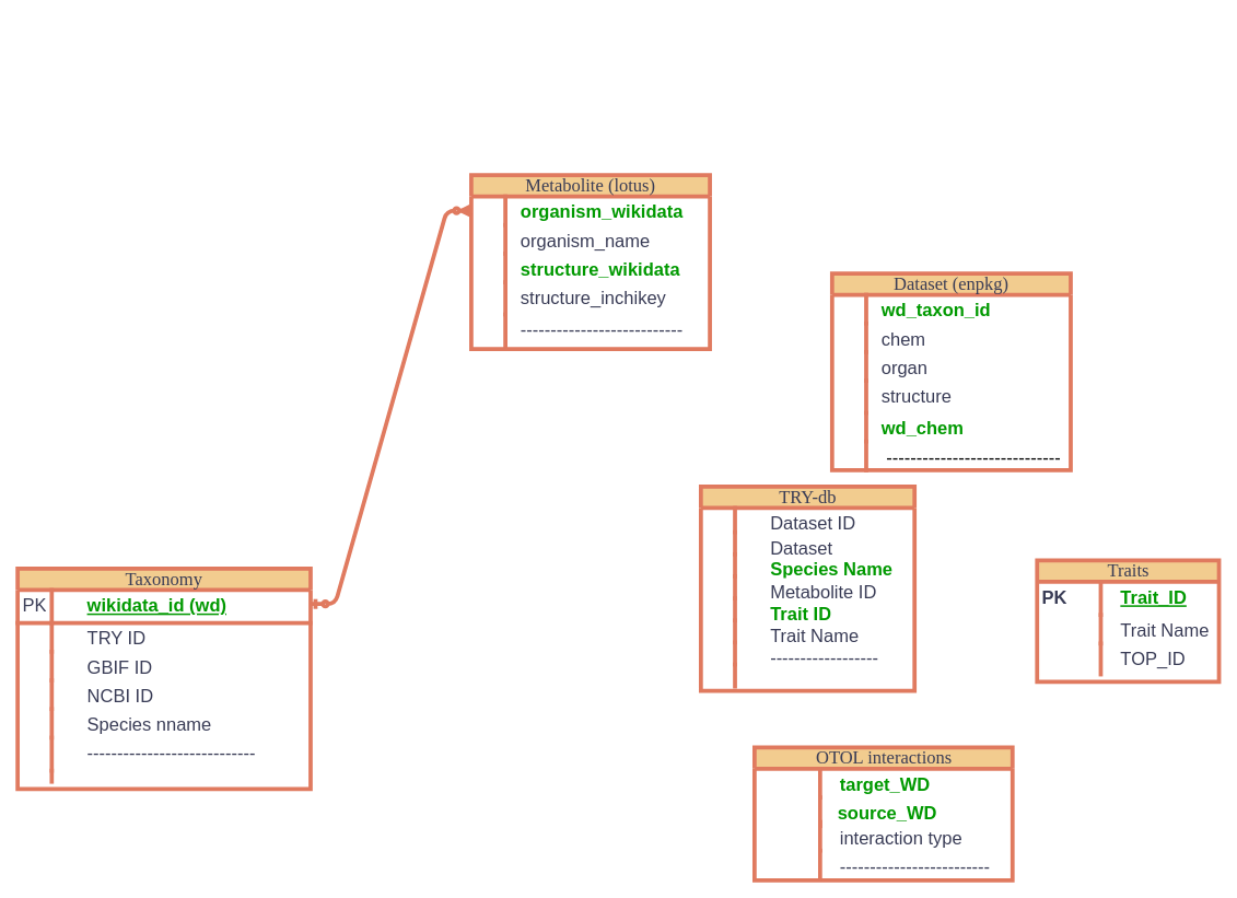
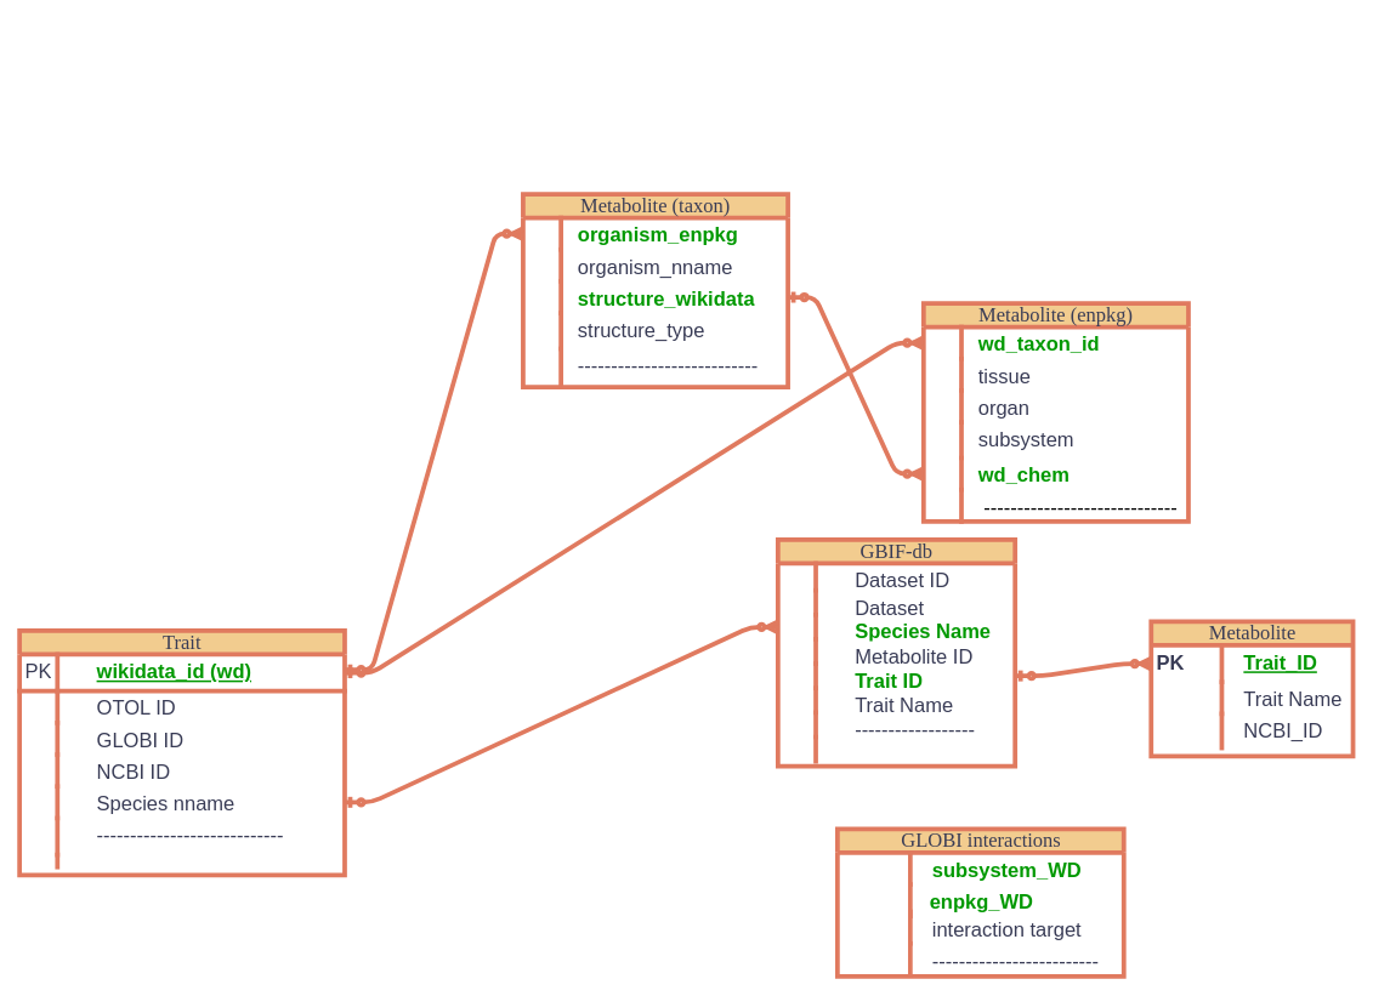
- <mxCell id="66" value="Metabolite (lotus)" style="swimlane;html=1;fontStyle=0;childLayout=stackLayout;horizontal=1;startSize=26;fillColor=#F2CC8F;horizontalStack=0;resizeParent=1;resizeLast=0;collapsible=1;marginBottom=0;swimlaneFillColor=#ffffff;align=center;rounded=0;shadow=0;comic=0;labelBackgroundColor=none;strokeWidth=5;fontFamily=Verdana;fontSize=22;swimlaneLine=1;strokeColor=#E07A5F;fontColor=#393C56;" vertex="1" parent="1"><mxGeometry x="574" y="213" width="290.97" height="212.24" as="geometry" /></mxCell>
+ <mxCell id="66" value="Metabolite (taxon)" style="swimlane;html=1;fontStyle=0;childLayout=stackLayout;horizontal=1;startSize=26;fillColor=#F2CC8F;horizontalStack=0;resizeParent=1;resizeLast=0;collapsible=1;marginBottom=0;swimlaneFillColor=#ffffff;align=center;rounded=0;shadow=0;comic=0;labelBackgroundColor=none;strokeWidth=5;fontFamily=Verdana;fontSize=22;swimlaneLine=1;strokeColor=#E07A5F;fontColor=#393C56;" vertex="1" parent="1"><mxGeometry x="574" y="213" width="290.97" height="212.24" as="geometry" /></mxCell>
- <mxCell id="67" value="&amp;nbsp; &amp;nbsp;&amp;nbsp;&lt;b&gt;organism_wikidata&lt;/b&gt;" style="shape=partialRectangle;top=0;left=0;right=0;bottom=0;html=1;align=left;verticalAlign=top;fillColor=none;spacingLeft=34;spacingRight=4;whiteSpace=wrap;overflow=hidden;rotatable=0;points=[[0,0.5],[1,0.5]];portConstraint=eastwest;dropTarget=0;fontSize=22;fontColor=#009900;labelBackgroundColor=none;strokeColor=#E07A5F;strokeWidth=5;" vertex="1" parent="66"><mxGeometry y="26" width="290.97" height="34.925" as="geometry" /></mxCell>
+ <mxCell id="67" value="&amp;nbsp; &amp;nbsp;&amp;nbsp;&lt;b&gt;organism_enpkg&lt;/b&gt;" style="shape=partialRectangle;top=0;left=0;right=0;bottom=0;html=1;align=left;verticalAlign=top;fillColor=none;spacingLeft=34;spacingRight=4;whiteSpace=wrap;overflow=hidden;rotatable=0;points=[[0,0.5],[1,0.5]];portConstraint=eastwest;dropTarget=0;fontSize=22;fontColor=#009900;labelBackgroundColor=none;strokeColor=#E07A5F;strokeWidth=5;" vertex="1" parent="66"><mxGeometry y="26" width="290.97" height="34.925" as="geometry" /></mxCell>
- <mxCell id="69" value="&amp;nbsp; &amp;nbsp; organism_name" style="shape=partialRectangle;top=0;left=0;right=0;bottom=0;html=1;align=left;verticalAlign=top;fillColor=none;spacingLeft=34;spacingRight=4;whiteSpace=wrap;overflow=hidden;rotatable=0;points=[[0,0.5],[1,0.5]];portConstraint=eastwest;dropTarget=0;fontSize=22;labelBackgroundColor=none;strokeColor=#E07A5F;fontColor=#393C56;strokeWidth=5;" vertex="1" parent="66"><mxGeometry y="60.925" width="290.97" height="34.925" as="geometry" /></mxCell>
+ <mxCell id="69" value="&amp;nbsp; &amp;nbsp; organism_nname" style="shape=partialRectangle;top=0;left=0;right=0;bottom=0;html=1;align=left;verticalAlign=top;fillColor=none;spacingLeft=34;spacingRight=4;whiteSpace=wrap;overflow=hidden;rotatable=0;points=[[0,0.5],[1,0.5]];portConstraint=eastwest;dropTarget=0;fontSize=22;labelBackgroundColor=none;strokeColor=#E07A5F;fontColor=#393C56;strokeWidth=5;" vertex="1" parent="66"><mxGeometry y="60.925" width="290.97" height="34.925" as="geometry" /></mxCell>
- <mxCell id="2" value="Dataset (enpkg)" style="swimlane;html=1;fontStyle=0;childLayout=stackLayout;horizontal=1;startSize=26;fillColor=#F2CC8F;horizontalStack=0;resizeParent=1;resizeLast=0;collapsible=1;marginBottom=0;swimlaneFillColor=#ffffff;align=center;rounded=0;shadow=0;comic=0;labelBackgroundColor=none;strokeWidth=5;fontFamily=Verdana;fontSize=22;swimlaneLine=1;strokeColor=#E07A5F;fontColor=#393C56;" parent="1" vertex="1"><mxGeometry x="1014" y="333" width="290.97" height="240" as="geometry" /></mxCell>
+ <mxCell id="2" value="Metabolite (enpkg)" style="swimlane;html=1;fontStyle=0;childLayout=stackLayout;horizontal=1;startSize=26;fillColor=#F2CC8F;horizontalStack=0;resizeParent=1;resizeLast=0;collapsible=1;marginBottom=0;swimlaneFillColor=#ffffff;align=center;rounded=0;shadow=0;comic=0;labelBackgroundColor=none;strokeWidth=5;fontFamily=Verdana;fontSize=22;swimlaneLine=1;strokeColor=#E07A5F;fontColor=#393C56;" parent="1" vertex="1"><mxGeometry x="1014" y="333" width="290.97" height="240" as="geometry" /></mxCell>
- <mxCell id="73" value="&amp;nbsp; &amp;nbsp; structure_inchikey" style="shape=partialRectangle;top=0;left=0;right=0;bottom=0;html=1;align=left;verticalAlign=top;fillColor=none;spacingLeft=34;spacingRight=4;whiteSpace=wrap;overflow=hidden;rotatable=0;points=[[0,0.5],[1,0.5]];portConstraint=eastwest;dropTarget=0;fontSize=22;labelBackgroundColor=none;strokeColor=#E07A5F;fontColor=#393C56;strokeWidth=5;" vertex="1" parent="66"><mxGeometry y="130.776" width="290.97" height="39.22" as="geometry" /></mxCell>
+ <mxCell id="73" value="&amp;nbsp; &amp;nbsp; structure_type" style="shape=partialRectangle;top=0;left=0;right=0;bottom=0;html=1;align=left;verticalAlign=top;fillColor=none;spacingLeft=34;spacingRight=4;whiteSpace=wrap;overflow=hidden;rotatable=0;points=[[0,0.5],[1,0.5]];portConstraint=eastwest;dropTarget=0;fontSize=22;labelBackgroundColor=none;strokeColor=#E07A5F;fontColor=#393C56;strokeWidth=5;" vertex="1" parent="66"><mxGeometry y="130.776" width="290.97" height="39.22" as="geometry" /></mxCell>
- <mxCell id="5" value="&lt;div style=&quot;font-size: 22px;&quot;&gt;&amp;nbsp; &amp;nbsp; chem&lt;/div&gt;" style="shape=partialRectangle;top=0;left=0;right=0;bottom=0;html=1;align=left;verticalAlign=top;fillColor=none;spacingLeft=34;spacingRight=4;whiteSpace=wrap;overflow=hidden;rotatable=0;points=[[0,0.5],[1,0.5]];portConstraint=eastwest;dropTarget=0;fontSize=22;labelBackgroundColor=none;strokeColor=#E07A5F;fontColor=#393C56;strokeWidth=5;" parent="2" vertex="1"><mxGeometry y="60.925" width="290.97" height="34.925" as="geometry" /></mxCell>
+ <mxCell id="5" value="&lt;div style=&quot;font-size: 22px;&quot;&gt;&amp;nbsp; &amp;nbsp; tissue&lt;/div&gt;" style="shape=partialRectangle;top=0;left=0;right=0;bottom=0;html=1;align=left;verticalAlign=top;fillColor=none;spacingLeft=34;spacingRight=4;whiteSpace=wrap;overflow=hidden;rotatable=0;points=[[0,0.5],[1,0.5]];portConstraint=eastwest;dropTarget=0;fontSize=22;labelBackgroundColor=none;strokeColor=#E07A5F;fontColor=#393C56;strokeWidth=5;" parent="2" vertex="1"><mxGeometry y="60.925" width="290.97" height="34.925" as="geometry" /></mxCell>
+ <mxCell id="78" value="" style="edgeStyle=entityRelationEdgeStyle;html=1;endArrow=ERzeroToMany;startArrow=ERzeroToOne;labelBackgroundColor=none;fontFamily=Verdana;fontSize=22;strokeColor=#E07A5F;fontColor=default;strokeWidth=5;" edge="1" parent="1" source="71" target="11"><mxGeometry width="100" height="100" relative="1" as="geometry"><mxPoint x="864.97" y="333.3" as="sourcePoint" /><mxPoint x="1060.94" y="-146.7" as="targetPoint" /><Array as="points"><mxPoint x="883.827" y="575.21" /><mxPoint x="800.94" y="20.3" /><mxPoint x="883.827" y="575.21" /><mxPoint x="897.69" y="409.973" /><mxPoint x="883.827" y="396.54" /><mxPoint x="897.69" y="409.973" /><mxPoint x="911.552" y="221.913" /></Array></mxGeometry></mxCell>
- <mxCell id="9" value="&amp;nbsp; &amp;nbsp; structure" style="shape=partialRectangle;top=0;left=0;right=0;bottom=0;html=1;align=left;verticalAlign=top;fillColor=none;spacingLeft=34;spacingRight=4;whiteSpace=wrap;overflow=hidden;rotatable=0;points=[[0,0.5],[1,0.5]];portConstraint=eastwest;dropTarget=0;fontSize=22;labelBackgroundColor=none;strokeColor=#E07A5F;fontColor=#393C56;strokeWidth=5;" parent="2" vertex="1"><mxGeometry y="130.776" width="290.97" height="39.22" as="geometry" /></mxCell>
+ <mxCell id="9" value="&amp;nbsp; &amp;nbsp; subsystem" style="shape=partialRectangle;top=0;left=0;right=0;bottom=0;html=1;align=left;verticalAlign=top;fillColor=none;spacingLeft=34;spacingRight=4;whiteSpace=wrap;overflow=hidden;rotatable=0;points=[[0,0.5],[1,0.5]];portConstraint=eastwest;dropTarget=0;fontSize=22;labelBackgroundColor=none;strokeColor=#E07A5F;fontColor=#393C56;strokeWidth=5;" parent="2" vertex="1"><mxGeometry y="130.776" width="290.97" height="39.22" as="geometry" /></mxCell>
+ <mxCell id="60" value="" style="edgeStyle=entityRelationEdgeStyle;html=1;endArrow=ERzeroToMany;startArrow=ERzeroToOne;labelBackgroundColor=none;fontFamily=Verdana;fontSize=22;exitX=1;exitY=0.5;exitDx=0;exitDy=0;strokeColor=#E07A5F;fontColor=default;strokeWidth=5;" parent="1" source="46" target="3" edge="1"><mxGeometry width="100" height="100" relative="1" as="geometry"><mxPoint x="671.244" y="827.613" as="sourcePoint" /><mxPoint x="757.245" y="494.495" as="targetPoint" /><Array as="points"><mxPoint x="669.857" y="910.91" /><mxPoint x="669.857" y="910.91" /><mxPoint x="683.72" y="745.673" /><mxPoint x="669.857" y="732.24" /><mxPoint x="683.72" y="745.673" /><mxPoint x="697.582" y="557.613" /></Array></mxGeometry></mxCell>
- <mxCell id="15" value="TRY-db" style="swimlane;html=1;fontStyle=0;childLayout=stackLayout;horizontal=1;startSize=26;fillColor=#F2CC8F;horizontalStack=0;resizeParent=1;resizeLast=0;collapsible=1;marginBottom=0;swimlaneFillColor=#ffffff;align=center;rounded=0;shadow=0;comic=0;labelBackgroundColor=none;strokeWidth=5;fontFamily=Verdana;fontSize=22;strokeColor=#E07A5F;fontColor=#393C56;" parent="1" vertex="1"><mxGeometry x="854" y="593" width="260.55" height="248.81" as="geometry" /></mxCell>
+ <mxCell id="15" value="GBIF-db" style="swimlane;html=1;fontStyle=0;childLayout=stackLayout;horizontal=1;startSize=26;fillColor=#F2CC8F;horizontalStack=0;resizeParent=1;resizeLast=0;collapsible=1;marginBottom=0;swimlaneFillColor=#ffffff;align=center;rounded=0;shadow=0;comic=0;labelBackgroundColor=none;strokeWidth=5;fontFamily=Verdana;fontSize=22;strokeColor=#E07A5F;fontColor=#393C56;" parent="1" vertex="1"><mxGeometry x="854" y="593" width="260.55" height="248.81" as="geometry" /></mxCell>
- <mxCell id="32" value="Traits" style="swimlane;html=1;fontStyle=0;childLayout=stackLayout;horizontal=1;startSize=26;fillColor=#F2CC8F;horizontalStack=0;resizeParent=1;resizeLast=0;collapsible=1;marginBottom=0;swimlaneFillColor=#ffffff;align=center;rounded=0;shadow=0;comic=0;labelBackgroundColor=none;strokeWidth=5;fontFamily=Verdana;fontSize=22;strokeColor=#E07A5F;fontColor=#393C56;" parent="1" vertex="1"><mxGeometry x="1264.002" y="682.998" width="221.795" height="147.761" as="geometry" /></mxCell>
+ <mxCell id="32" value="Metabolite" style="swimlane;html=1;fontStyle=0;childLayout=stackLayout;horizontal=1;startSize=26;fillColor=#F2CC8F;horizontalStack=0;resizeParent=1;resizeLast=0;collapsible=1;marginBottom=0;swimlaneFillColor=#ffffff;align=center;rounded=0;shadow=0;comic=0;labelBackgroundColor=none;strokeWidth=5;fontFamily=Verdana;fontSize=22;strokeColor=#E07A5F;fontColor=#393C56;" parent="1" vertex="1"><mxGeometry x="1264.002" y="682.998" width="221.795" height="147.761" as="geometry" /></mxCell>
- <mxCell id="45" value="Taxonomy" style="swimlane;html=1;fontStyle=0;childLayout=stackLayout;horizontal=1;startSize=26;fillColor=#F2CC8F;horizontalStack=0;resizeParent=1;resizeLast=0;collapsible=1;marginBottom=0;swimlaneFillColor=#ffffff;align=center;rounded=0;shadow=0;comic=0;labelBackgroundColor=none;strokeWidth=5;fontFamily=Verdana;fontSize=22;strokeColor=#E07A5F;fontColor=#393C56;" parent="1" vertex="1"><mxGeometry x="20.79" y="693" width="357.24" height="268.66" as="geometry" /></mxCell>
+ <mxCell id="45" value="Trait" style="swimlane;html=1;fontStyle=0;childLayout=stackLayout;horizontal=1;startSize=26;fillColor=#F2CC8F;horizontalStack=0;resizeParent=1;resizeLast=0;collapsible=1;marginBottom=0;swimlaneFillColor=#ffffff;align=center;rounded=0;shadow=0;comic=0;labelBackgroundColor=none;strokeWidth=5;fontFamily=Verdana;fontSize=22;strokeColor=#E07A5F;fontColor=#393C56;" parent="1" vertex="1"><mxGeometry x="20.79" y="693" width="357.24" height="268.66" as="geometry" /></mxCell>
+ <mxCell id="39" value="" style="edgeStyle=entityRelationEdgeStyle;html=1;endArrow=ERzeroToMany;startArrow=ERzeroToOne;labelBackgroundColor=none;fontFamily=Verdana;fontSize=22;entryX=0;entryY=0.5;strokeColor=#E07A5F;fontColor=default;strokeWidth=5;" parent="1" source="24" target="33" edge="1"><mxGeometry width="100" height="100" relative="1" as="geometry"><mxPoint x="1432.277" y="964.642" as="sourcePoint" /><mxPoint x="1723.383" y="1031.806" as="targetPoint" /></mxGeometry></mxCell>
- <mxCell id="48" value="&lt;span style=&quot;white-space: pre;&quot;&gt;&#09;&lt;/span&gt;TRY ID" style="shape=partialRectangle;top=0;left=0;right=0;bottom=0;html=1;align=left;verticalAlign=top;fillColor=none;spacingLeft=34;spacingRight=4;whiteSpace=wrap;overflow=hidden;rotatable=0;points=[[0,0.5],[1,0.5]];portConstraint=eastwest;dropTarget=0;fontSize=22;labelBackgroundColor=none;strokeColor=#E07A5F;fontColor=#393C56;strokeWidth=5;" parent="45" vertex="1"><mxGeometry y="66.299" width="357.24" height="34.925" as="geometry" /></mxCell>
+ <mxCell id="48" value="&lt;span style=&quot;white-space: pre;&quot;&gt;&#09;&lt;/span&gt;OTOL ID" style="shape=partialRectangle;top=0;left=0;right=0;bottom=0;html=1;align=left;verticalAlign=top;fillColor=none;spacingLeft=34;spacingRight=4;whiteSpace=wrap;overflow=hidden;rotatable=0;points=[[0,0.5],[1,0.5]];portConstraint=eastwest;dropTarget=0;fontSize=22;labelBackgroundColor=none;strokeColor=#E07A5F;fontColor=#393C56;strokeWidth=5;" parent="45" vertex="1"><mxGeometry y="66.299" width="357.24" height="34.925" as="geometry" /></mxCell>
+ <mxCell id="61" value="" style="edgeStyle=entityRelationEdgeStyle;html=1;endArrow=ERzeroToMany;startArrow=ERzeroToOne;labelBackgroundColor=none;fontFamily=Verdana;fontSize=22;strokeColor=#E07A5F;fontColor=default;strokeWidth=5;" parent="1" source="54" edge="1" target="20"><mxGeometry width="100" height="100" relative="1" as="geometry"><mxPoint x="671.24" y="1036.837" as="sourcePoint" /><mxPoint x="1113.447" y="558.74" as="targetPoint" /></mxGeometry></mxCell>
- <mxCell id="37" value="&lt;blockquote style=&quot;margin: 0 0 0 40px; border: none; padding: 0px;&quot;&gt;TOP_ID&lt;/blockquote&gt;" style="shape=partialRectangle;top=0;left=0;right=0;bottom=0;html=1;align=left;verticalAlign=top;fillColor=none;spacingLeft=60;spacingRight=4;whiteSpace=wrap;overflow=hidden;rotatable=0;points=[[0,0.5],[1,0.5]];portConstraint=eastwest;dropTarget=0;fontSize=22;labelBackgroundColor=none;strokeColor=#E07A5F;fontColor=#393C56;strokeWidth=5;" parent="32" vertex="1"><mxGeometry y="101.224" width="221.795" height="37.612" as="geometry" /></mxCell>
+ <mxCell id="37" value="&lt;blockquote style=&quot;margin: 0 0 0 40px; border: none; padding: 0px;&quot;&gt;NCBI_ID&lt;/blockquote&gt;" style="shape=partialRectangle;top=0;left=0;right=0;bottom=0;html=1;align=left;verticalAlign=top;fillColor=none;spacingLeft=60;spacingRight=4;whiteSpace=wrap;overflow=hidden;rotatable=0;points=[[0,0.5],[1,0.5]];portConstraint=eastwest;dropTarget=0;fontSize=22;labelBackgroundColor=none;strokeColor=#E07A5F;fontColor=#393C56;strokeWidth=5;" parent="32" vertex="1"><mxGeometry y="101.224" width="221.795" height="37.612" as="geometry" /></mxCell>
- <mxCell id="50" value="&lt;span style=&quot;white-space: pre;&quot;&gt;&#09;&lt;/span&gt;GBIF ID" style="shape=partialRectangle;top=0;left=0;right=0;bottom=0;html=1;align=left;verticalAlign=top;fillColor=none;spacingLeft=34;spacingRight=4;whiteSpace=wrap;overflow=hidden;rotatable=0;points=[[0,0.5],[1,0.5]];portConstraint=eastwest;dropTarget=0;fontSize=22;labelBackgroundColor=none;strokeColor=#E07A5F;fontColor=#393C56;strokeWidth=5;" parent="45" vertex="1"><mxGeometry y="101.224" width="357.24" height="34.925" as="geometry" /></mxCell>
+ <mxCell id="50" value="&lt;span style=&quot;white-space: pre;&quot;&gt;&#09;&lt;/span&gt;GLOBI ID" style="shape=partialRectangle;top=0;left=0;right=0;bottom=0;html=1;align=left;verticalAlign=top;fillColor=none;spacingLeft=34;spacingRight=4;whiteSpace=wrap;overflow=hidden;rotatable=0;points=[[0,0.5],[1,0.5]];portConstraint=eastwest;dropTarget=0;fontSize=22;labelBackgroundColor=none;strokeColor=#E07A5F;fontColor=#393C56;strokeWidth=5;" parent="45" vertex="1"><mxGeometry y="101.224" width="357.24" height="34.925" as="geometry" /></mxCell>
- <mxCell id="40" value="OTOL interactions" style="swimlane;html=1;fontStyle=0;childLayout=stackLayout;horizontal=1;startSize=26;fillColor=#F2CC8F;horizontalStack=0;resizeParent=1;resizeLast=0;collapsible=1;marginBottom=0;swimlaneFillColor=#ffffff;align=center;rounded=0;shadow=0;comic=0;labelBackgroundColor=none;strokeWidth=5;fontFamily=Verdana;fontSize=22;strokeColor=#E07A5F;fontColor=#393C56;" parent="1" vertex="1"><mxGeometry x="919.38" y="910.91" width="314.62" height="162.09" as="geometry" /></mxCell>
+ <mxCell id="40" value="GLOBI interactions" style="swimlane;html=1;fontStyle=0;childLayout=stackLayout;horizontal=1;startSize=26;fillColor=#F2CC8F;horizontalStack=0;resizeParent=1;resizeLast=0;collapsible=1;marginBottom=0;swimlaneFillColor=#ffffff;align=center;rounded=0;shadow=0;comic=0;labelBackgroundColor=none;strokeWidth=5;fontFamily=Verdana;fontSize=22;strokeColor=#E07A5F;fontColor=#393C56;" parent="1" vertex="1"><mxGeometry x="919.38" y="910.91" width="314.62" height="162.09" as="geometry" /></mxCell>
- <mxCell id="41" value="&amp;nbsp; &amp;nbsp; &amp;nbsp; &amp;nbsp;target_WD" style="shape=partialRectangle;top=0;left=0;right=0;bottom=0;html=1;align=left;verticalAlign=top;fillColor=none;spacingLeft=60;spacingRight=4;whiteSpace=wrap;overflow=hidden;rotatable=0;points=[[0,0.5],[1,0.5]];portConstraint=eastwest;dropTarget=0;fontSize=22;fontColor=#009900;fontStyle=1;labelBackgroundColor=none;strokeColor=#E07A5F;strokeWidth=5;" parent="40" vertex="1"><mxGeometry y="26" width="314.62" height="34.93" as="geometry" /></mxCell>
+ <mxCell id="41" value="&amp;nbsp; &amp;nbsp; &amp;nbsp; &amp;nbsp;subsystem_WD" style="shape=partialRectangle;top=0;left=0;right=0;bottom=0;html=1;align=left;verticalAlign=top;fillColor=none;spacingLeft=60;spacingRight=4;whiteSpace=wrap;overflow=hidden;rotatable=0;points=[[0,0.5],[1,0.5]];portConstraint=eastwest;dropTarget=0;fontSize=22;fontColor=#009900;fontStyle=1;labelBackgroundColor=none;strokeColor=#E07A5F;strokeWidth=5;" parent="40" vertex="1"><mxGeometry y="26" width="314.62" height="34.93" as="geometry" /></mxCell>
- <mxCell id="43" value="&lt;blockquote style=&quot;margin: 0 0 0 40px; border: none; padding: 0px;&quot;&gt;source_WD&lt;/blockquote&gt;" style="shape=partialRectangle;top=0;left=0;right=0;bottom=0;html=1;align=left;verticalAlign=top;fillColor=none;spacingLeft=60;spacingRight=4;whiteSpace=wrap;overflow=hidden;rotatable=0;points=[[0,0.5],[1,0.5]];portConstraint=eastwest;dropTarget=0;fontSize=22;fontColor=#009900;fontStyle=1;labelBackgroundColor=none;strokeColor=#E07A5F;strokeWidth=5;" parent="40" vertex="1"><mxGeometry y="60.93" width="314.62" height="34.93" as="geometry" /></mxCell>
+ <mxCell id="43" value="&lt;blockquote style=&quot;margin: 0 0 0 40px; border: none; padding: 0px;&quot;&gt;enpkg_WD&lt;/blockquote&gt;" style="shape=partialRectangle;top=0;left=0;right=0;bottom=0;html=1;align=left;verticalAlign=top;fillColor=none;spacingLeft=60;spacingRight=4;whiteSpace=wrap;overflow=hidden;rotatable=0;points=[[0,0.5],[1,0.5]];portConstraint=eastwest;dropTarget=0;fontSize=22;fontColor=#009900;fontStyle=1;labelBackgroundColor=none;strokeColor=#E07A5F;strokeWidth=5;" parent="40" vertex="1"><mxGeometry y="60.93" width="314.62" height="34.93" as="geometry" /></mxCell>
- <mxCell id="62" value="&amp;nbsp; &amp;nbsp; &amp;nbsp; &amp;nbsp;interaction type" style="shape=partialRectangle;top=0;left=0;right=0;bottom=0;html=1;align=left;verticalAlign=top;fillColor=none;spacingLeft=60;spacingRight=4;whiteSpace=wrap;overflow=hidden;rotatable=0;points=[[0,0.5],[1,0.5]];portConstraint=eastwest;dropTarget=0;fontSize=22;labelBackgroundColor=none;strokeColor=#E07A5F;fontColor=#393C56;strokeWidth=5;" parent="1" vertex="1"><mxGeometry x="919.377" y="1001.84" width="415.865" height="34.93" as="geometry" /></mxCell>
+ <mxCell id="62" value="&amp;nbsp; &amp;nbsp; &amp;nbsp; &amp;nbsp;interaction target" style="shape=partialRectangle;top=0;left=0;right=0;bottom=0;html=1;align=left;verticalAlign=top;fillColor=none;spacingLeft=60;spacingRight=4;whiteSpace=wrap;overflow=hidden;rotatable=0;points=[[0,0.5],[1,0.5]];portConstraint=eastwest;dropTarget=0;fontSize=22;labelBackgroundColor=none;strokeColor=#E07A5F;fontColor=#393C56;strokeWidth=5;" parent="1" vertex="1"><mxGeometry x="919.377" y="1001.84" width="415.865" height="34.93" as="geometry" /></mxCell>
